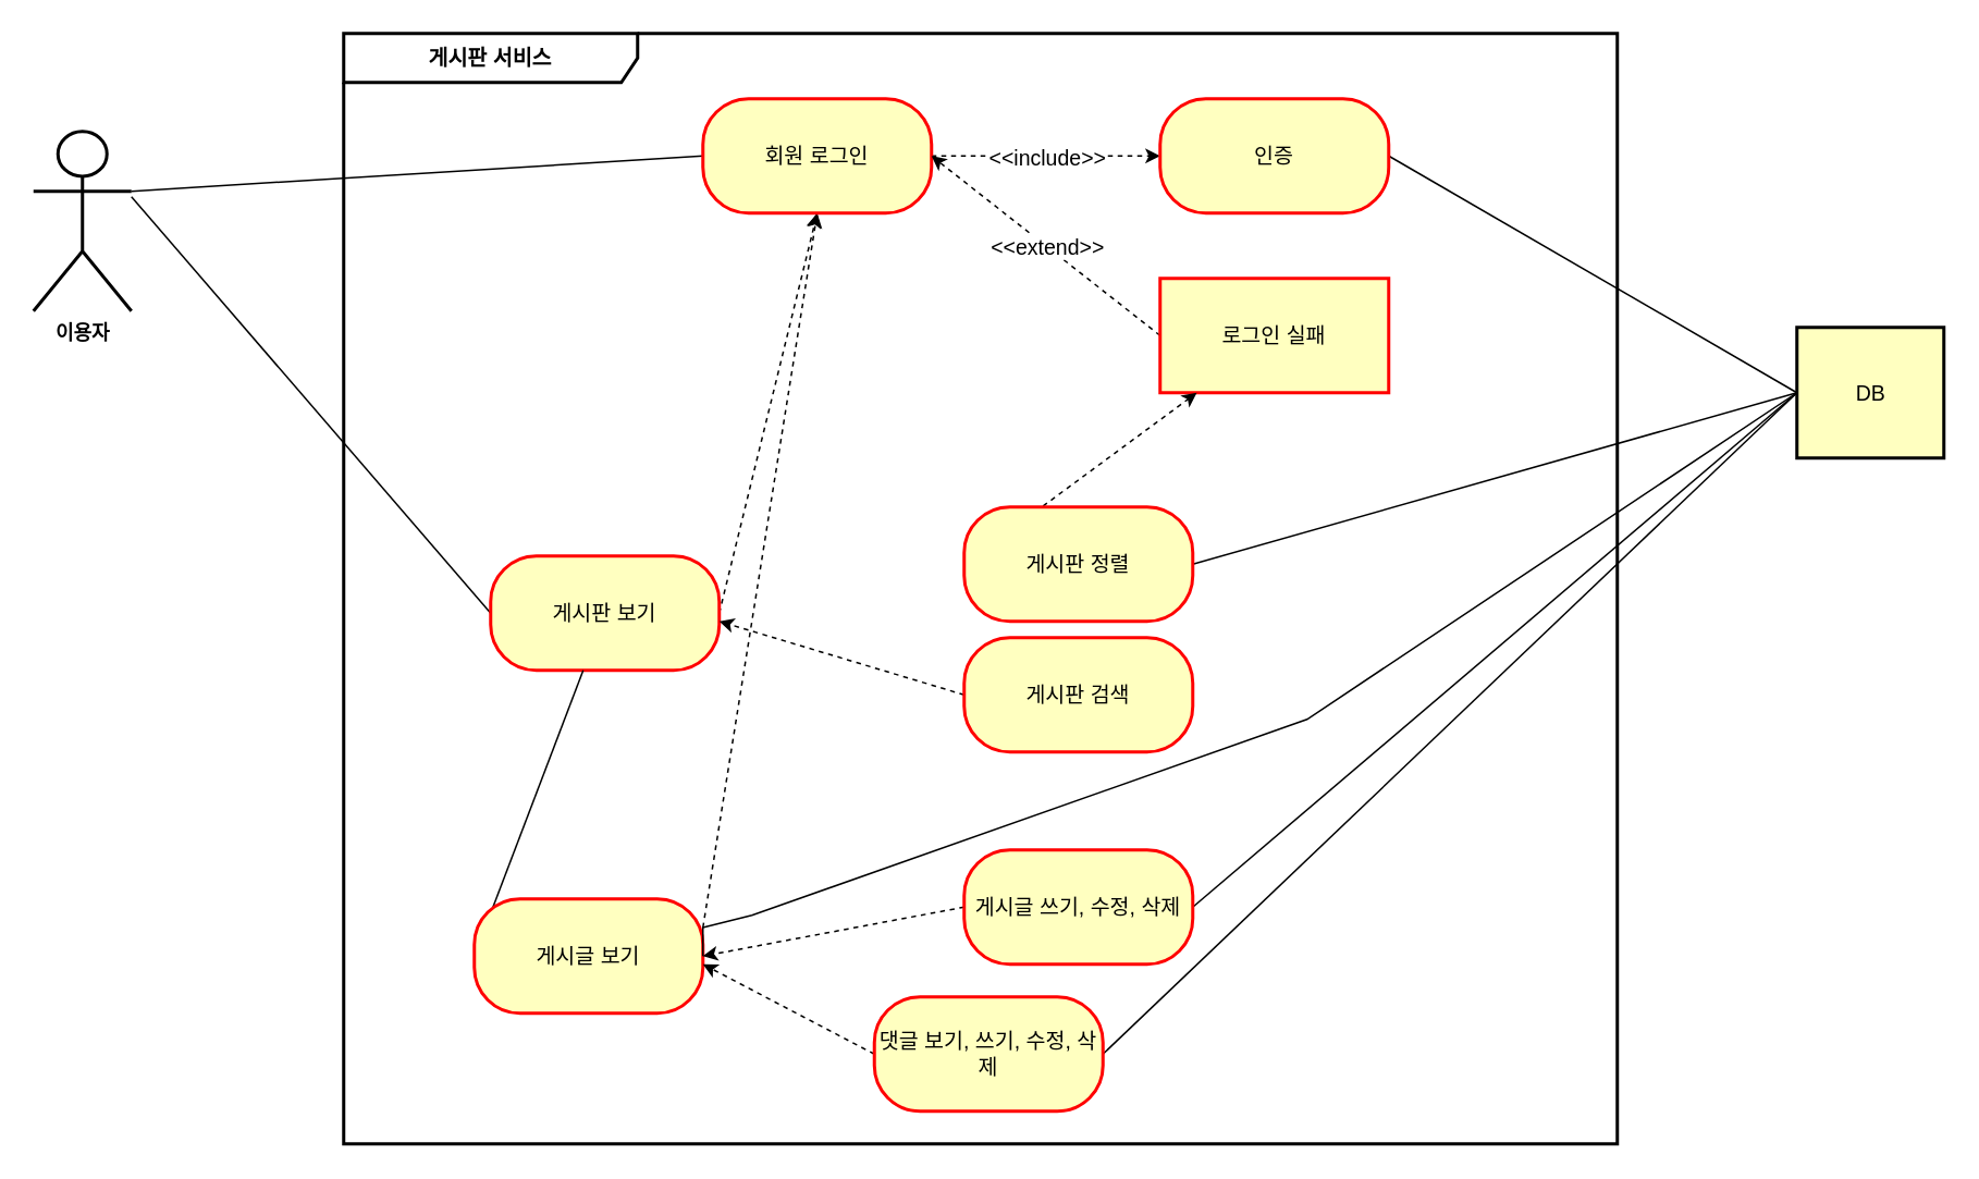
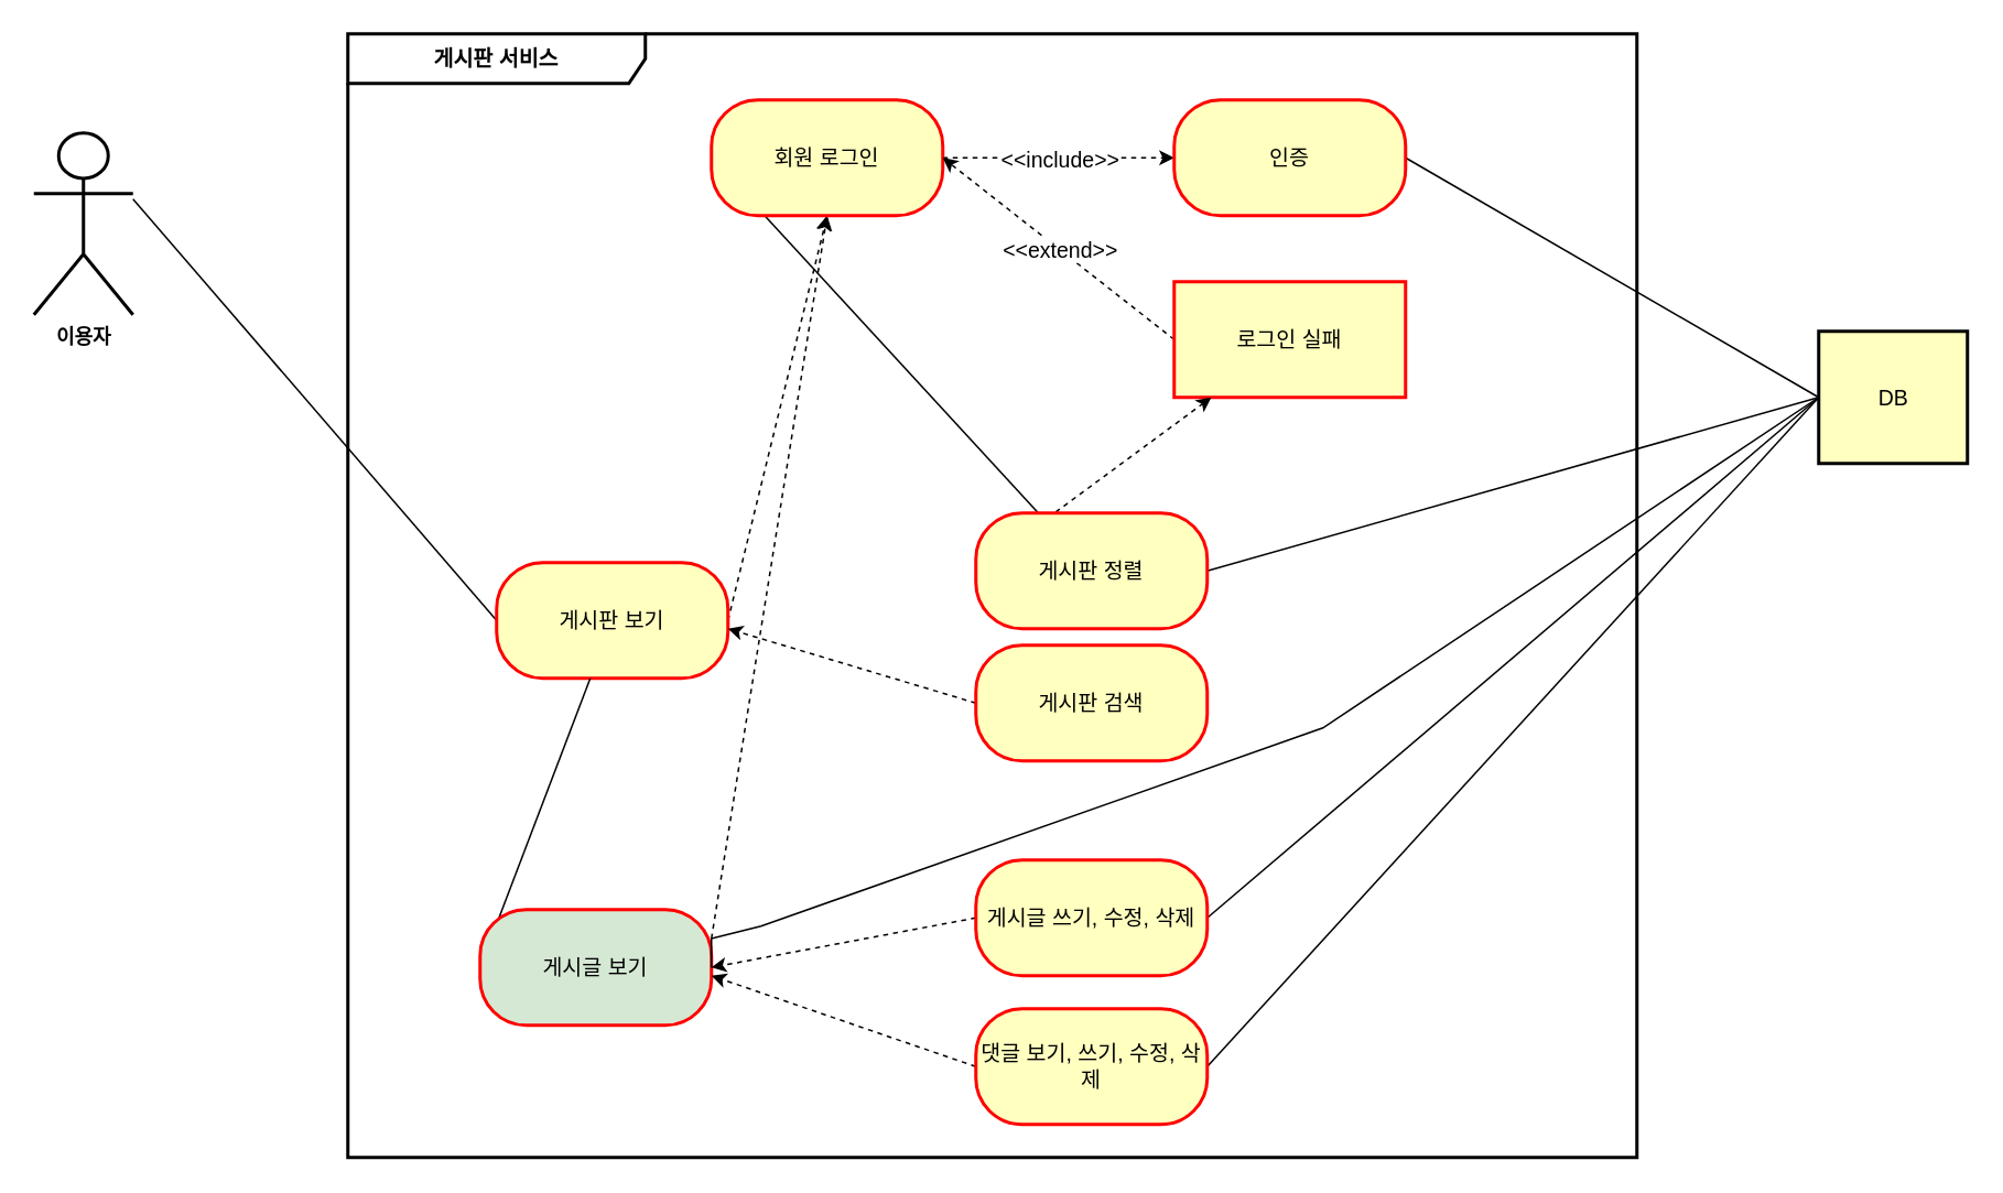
- <mxCell id="10" style="edgeStyle=none;rounded=0;orthogonalLoop=1;jettySize=auto;html=1;exitX=0;exitY=0.5;exitDx=0;exitDy=0;entryX=1;entryY=0.333;entryDx=0;entryDy=0;entryPerimeter=0;fontSize=13;endArrow=none;endFill=0;" edge="1" parent="1" source="13" target="2"><mxGeometry relative="1" as="geometry" /></mxCell>
+ <mxCell id="10" style="edgeStyle=none;rounded=0;orthogonalLoop=1;jettySize=auto;html=1;exitX=0;exitY=0.5;exitDx=0;exitDy=0;fontSize=13;endArrow=none;endFill=0;" edge="1" parent="1" source="13" target="24"><mxGeometry relative="1" as="geometry" /></mxCell>
- <mxCell id="9" value="게시글 보기" style="rounded=1;whiteSpace=wrap;html=1;arcSize=40;fontColor=#000000;fillColor=#ffffc0;strokeColor=#ff0000;strokeWidth=2;fontSize=13;" vertex="1" parent="1"><mxGeometry x="290" y="550" width="140" height="70" as="geometry" /></mxCell>
+ <mxCell id="9" value="게시글 보기" style="rounded=1;whiteSpace=wrap;html=1;arcSize=40;fontColor=#000000;fillColor=#d5e8d4;strokeColor=#ff0000;strokeWidth=2;fontSize=13;" vertex="1" parent="1"><mxGeometry x="290" y="550" width="140" height="70" as="geometry" /></mxCell>
- <mxCell id="30" value="댓글 보기, 쓰기, 수정, 삭제" style="rounded=1;whiteSpace=wrap;html=1;arcSize=40;fontColor=#000000;fillColor=#ffffc0;strokeColor=#ff0000;strokeWidth=2;fontSize=13;" vertex="1" parent="1"><mxGeometry x="535" y="610" width="140" height="70" as="geometry" /></mxCell>
+ <mxCell id="30" value="댓글 보기, 쓰기, 수정, 삭제" style="rounded=1;whiteSpace=wrap;html=1;arcSize=40;fontColor=#000000;fillColor=#ffffc0;strokeColor=#ff0000;strokeWidth=2;fontSize=13;" vertex="1" parent="1"><mxGeometry x="590" y="610" width="140" height="70" as="geometry" /></mxCell>
